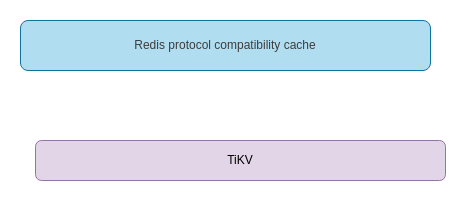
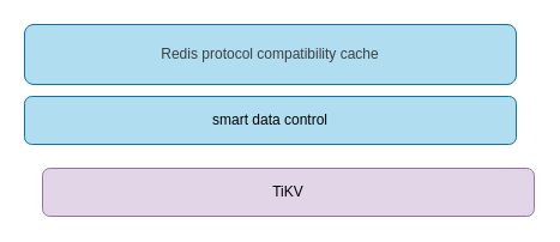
+ <mxCell id="4" value="smart data control" style="rounded=1;whiteSpace=wrap;html=1;fillColor=#b1ddf0;strokeColor=#10739e;" parent="1" vertex="1"><mxGeometry x="20" y="80" width="410" height="40" as="geometry" /></mxCell>
